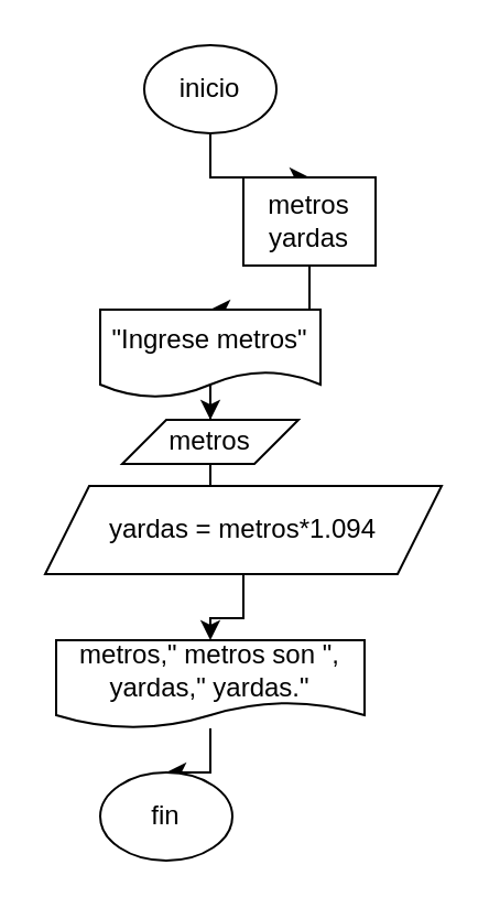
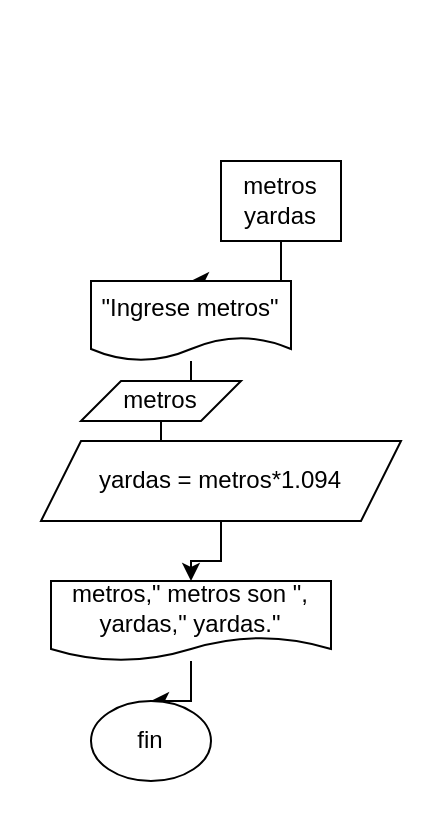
- <mxCell id="3" value="inicio" style="ellipse;whiteSpace=wrap;html=1;" vertex="1" parent="1"><mxGeometry x="65" y="20" width="60" height="40" as="geometry" /></mxCell>
- <mxCell id="2" value="" style="edgeStyle=orthogonalEdgeStyle;rounded=0;orthogonalLoop=1;jettySize=auto;html=1;" edge="1" parent="1" source="3" target="5"><mxGeometry relative="1" as="geometry" /></mxCell>
- <mxCell id="9" value="metros" style="shape=parallelogram;perimeter=parallelogramPerimeter;whiteSpace=wrap;html=1;fixedSize=1;" vertex="1" parent="1"><mxGeometry x="55" y="190" width="80" height="20" as="geometry" /></mxCell>
+ <mxCell id="9" value="metros" style="shape=parallelogram;perimeter=parallelogramPerimeter;whiteSpace=wrap;html=1;fixedSize=1;" vertex="1" parent="1"><mxGeometry x="40" y="190" width="80" height="20" as="geometry" /></mxCell>
